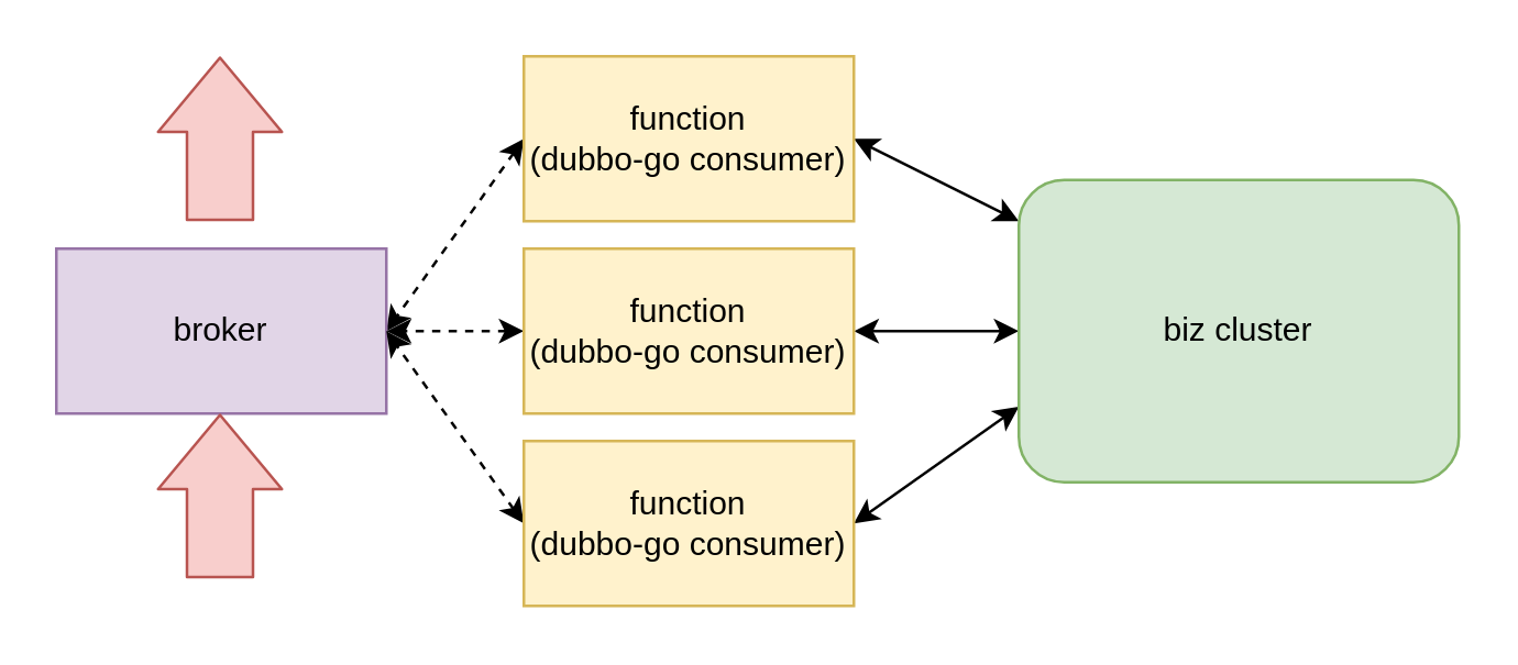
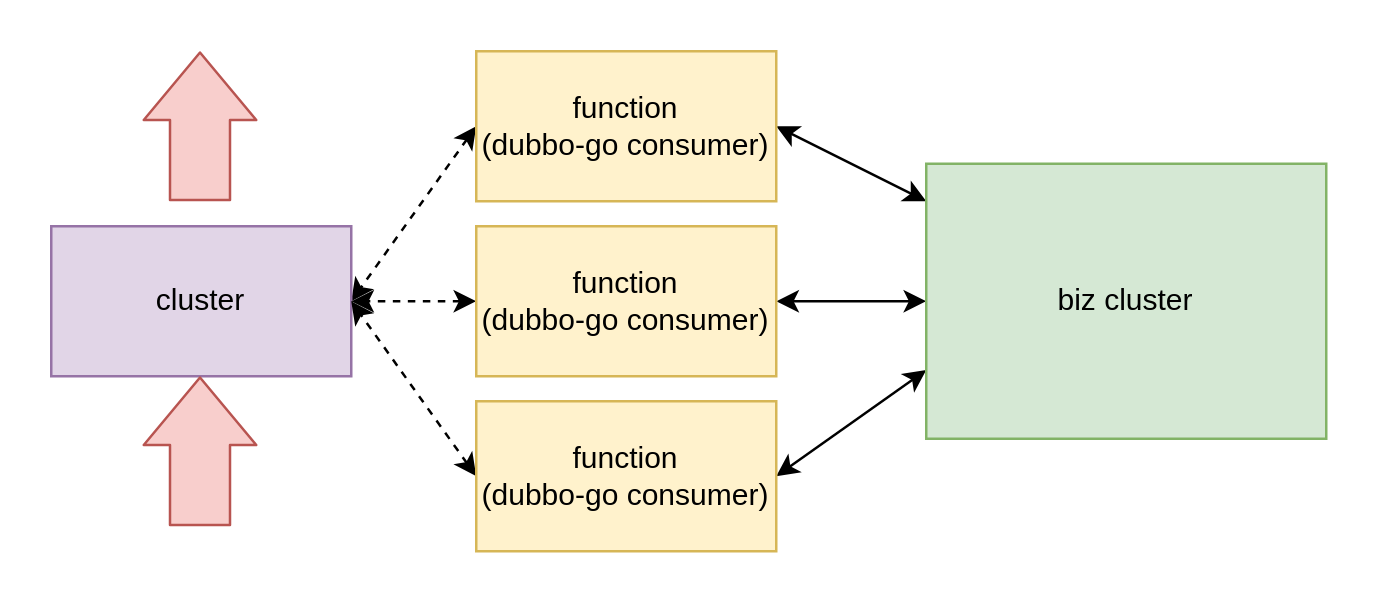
- <mxCell id="5" value="broker" style="rounded=0;whiteSpace=wrap;html=1;fillColor=#e1d5e7;strokeColor=#9673a6;" vertex="1" parent="1"><mxGeometry x="20" y="90" width="120" height="60" as="geometry" /></mxCell>
+ <mxCell id="5" value="cluster" style="rounded=0;whiteSpace=wrap;html=1;fillColor=#e1d5e7;strokeColor=#9673a6;" vertex="1" parent="1"><mxGeometry x="20" y="90" width="120" height="60" as="geometry" /></mxCell>
- <mxCell id="12" value="biz cluster" style="whiteSpace=wrap;html=1;fillColor=#d5e8d4;strokeColor=#82b366;rounded=1;" vertex="1" parent="1"><mxGeometry x="370" y="65" width="160" height="110" as="geometry" /></mxCell>
+ <mxCell id="12" value="biz cluster" style="rounded=0;whiteSpace=wrap;html=1;fillColor=#d5e8d4;strokeColor=#82b366;" vertex="1" parent="1"><mxGeometry x="370" y="65" width="160" height="110" as="geometry" /></mxCell>
